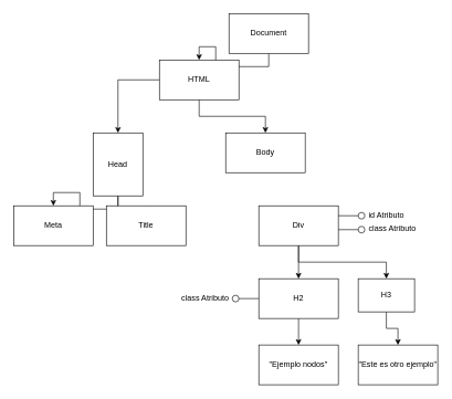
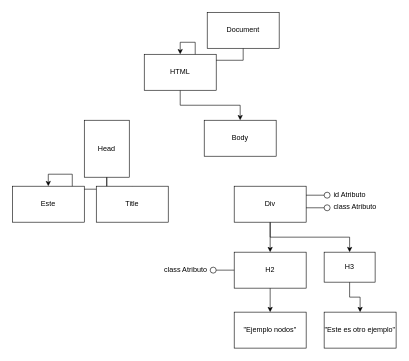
- <mxCell id="4" style="edgeStyle=orthogonalEdgeStyle;rounded=0;orthogonalLoop=1;jettySize=auto;html=1;" edge="1" parent="1" source="6" target="9"><mxGeometry relative="1" as="geometry" /></mxCell>
- <mxCell id="11" value="Meta" style="rounded=0;whiteSpace=wrap;html=1;" vertex="1" parent="1"><mxGeometry x="20" y="310" width="120" height="60" as="geometry" /></mxCell>
+ <mxCell id="11" value="Este" style="rounded=0;whiteSpace=wrap;html=1;" vertex="1" parent="1"><mxGeometry x="20" y="310" width="120" height="60" as="geometry" /></mxCell>
